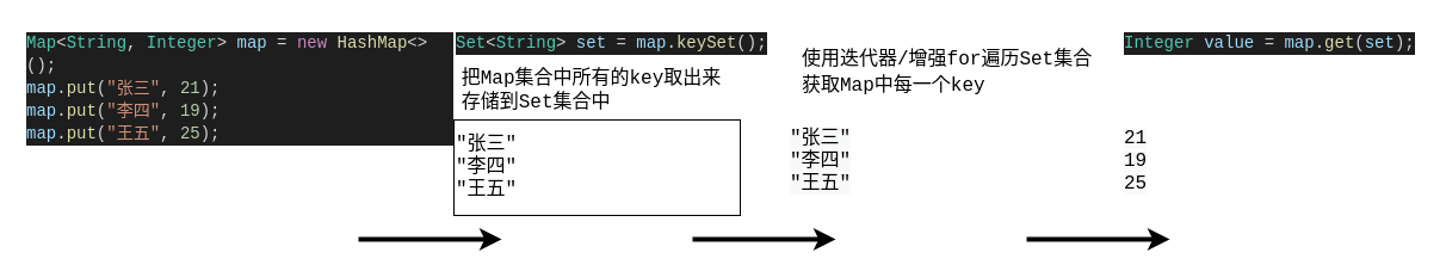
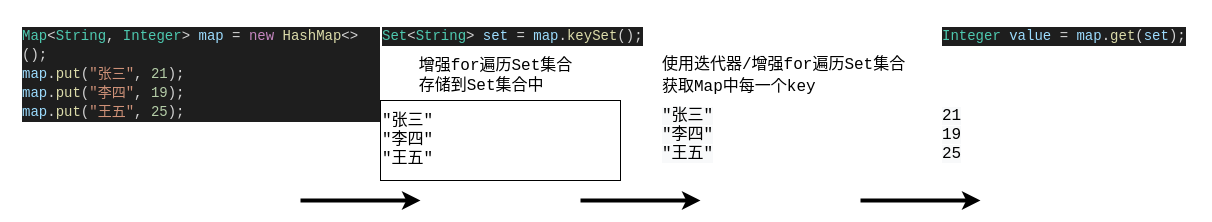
- <mxCell id="6" value="&lt;div&gt;&lt;font face=&quot;courier new&quot;&gt;使用迭代器/增强for遍历Set集合&lt;/font&gt;&lt;/div&gt;&lt;div&gt;&lt;font face=&quot;courier new&quot;&gt;获取Map中每一个key&lt;/font&gt;&lt;/div&gt;" style="text;html=1;align=left;verticalAlign=middle;resizable=0;points=[];autosize=1;fontSize=16;" vertex="1" parent="1"><mxGeometry x="670" y="35" width="260" height="50" as="geometry" /></mxCell>
+ <mxCell id="6" value="&lt;div&gt;&lt;font face=&quot;courier new&quot;&gt;使用迭代器/增强for遍历Set集合&lt;/font&gt;&lt;/div&gt;&lt;div&gt;&lt;font face=&quot;courier new&quot;&gt;获取Map中每一个key&lt;/font&gt;&lt;/div&gt;" style="text;html=1;align=left;verticalAlign=middle;resizable=0;points=[];autosize=1;fontSize=16;" vertex="1" parent="1"><mxGeometry x="660" y="50" width="260" height="50" as="geometry" /></mxCell>
- <mxCell id="4" value="&lt;div style=&quot;text-align: left&quot;&gt;&lt;span style=&quot;font-family: &amp;#34;courier new&amp;#34;&quot;&gt;把Map集合中所有的key取出来&lt;/span&gt;&lt;/div&gt;&lt;font face=&quot;Courier New&quot;&gt;&lt;div style=&quot;text-align: left&quot;&gt;&lt;span&gt;存储到Set集合中&lt;/span&gt;&lt;/div&gt;&lt;/font&gt;" style="text;html=1;align=center;verticalAlign=middle;resizable=0;points=[];autosize=1;fontSize=16;" vertex="1" parent="1"><mxGeometry x="380" y="50" width="230" height="50" as="geometry" /></mxCell>
+ <mxCell id="4" value="&lt;div style=&quot;text-align: left&quot;&gt;&lt;span style=&quot;font-family: &amp;#34;courier new&amp;#34;&quot;&gt;增强for遍历Set集合&lt;/span&gt;&lt;/div&gt;&lt;font face=&quot;Courier New&quot;&gt;&lt;div style=&quot;text-align: left&quot;&gt;&lt;span&gt;存储到Set集合中&lt;/span&gt;&lt;/div&gt;&lt;/font&gt;" style="text;html=1;align=center;verticalAlign=middle;resizable=0;points=[];autosize=1;fontSize=16;" vertex="1" parent="1"><mxGeometry x="380" y="50" width="230" height="50" as="geometry" /></mxCell>
